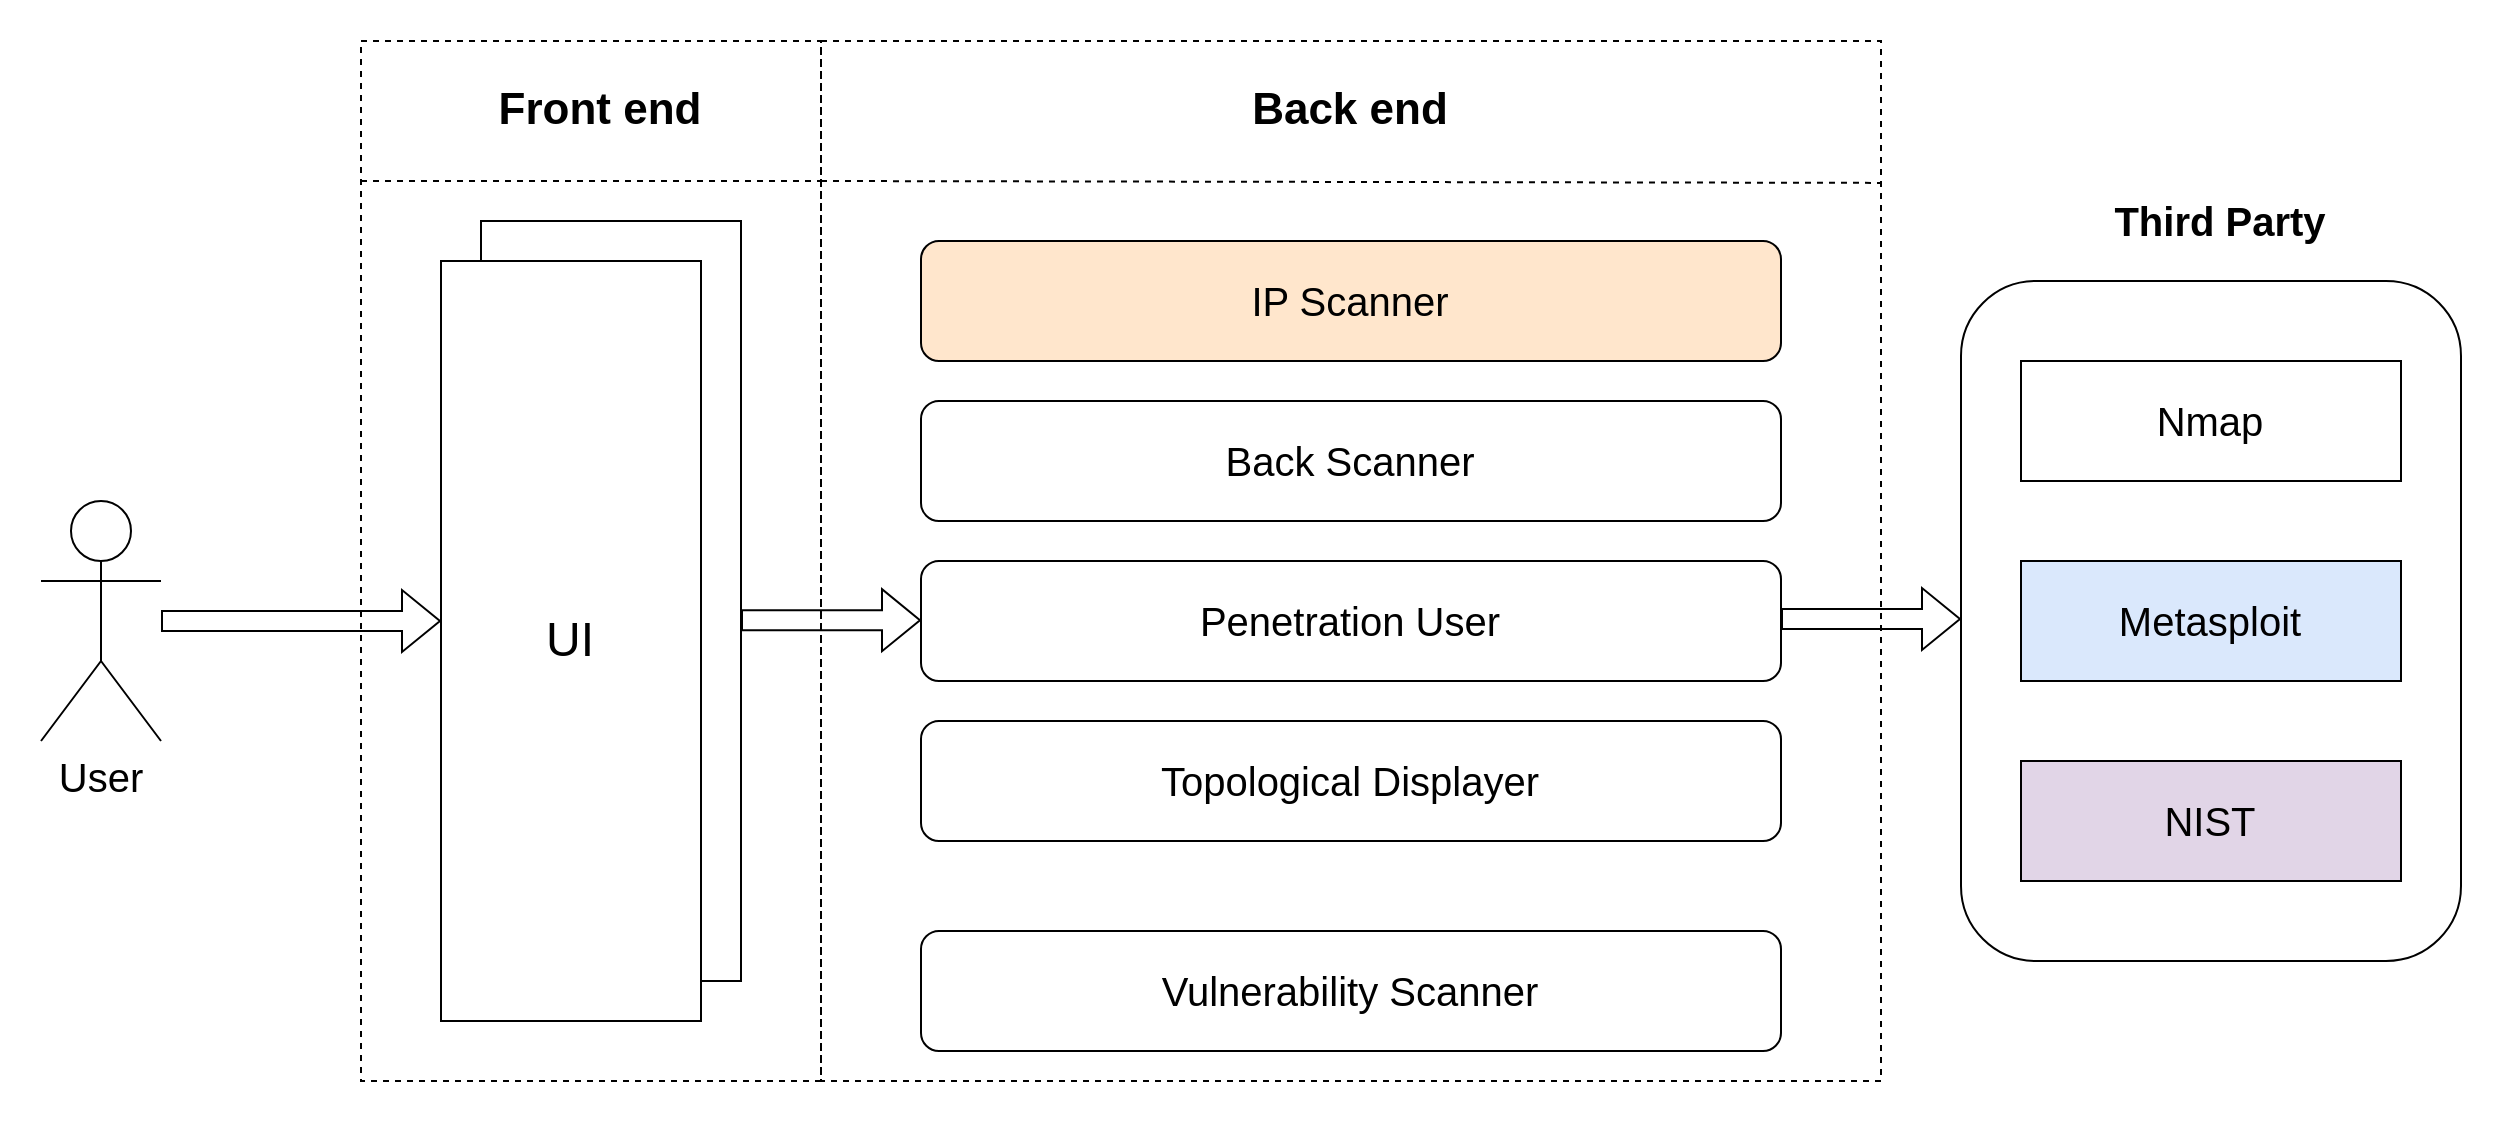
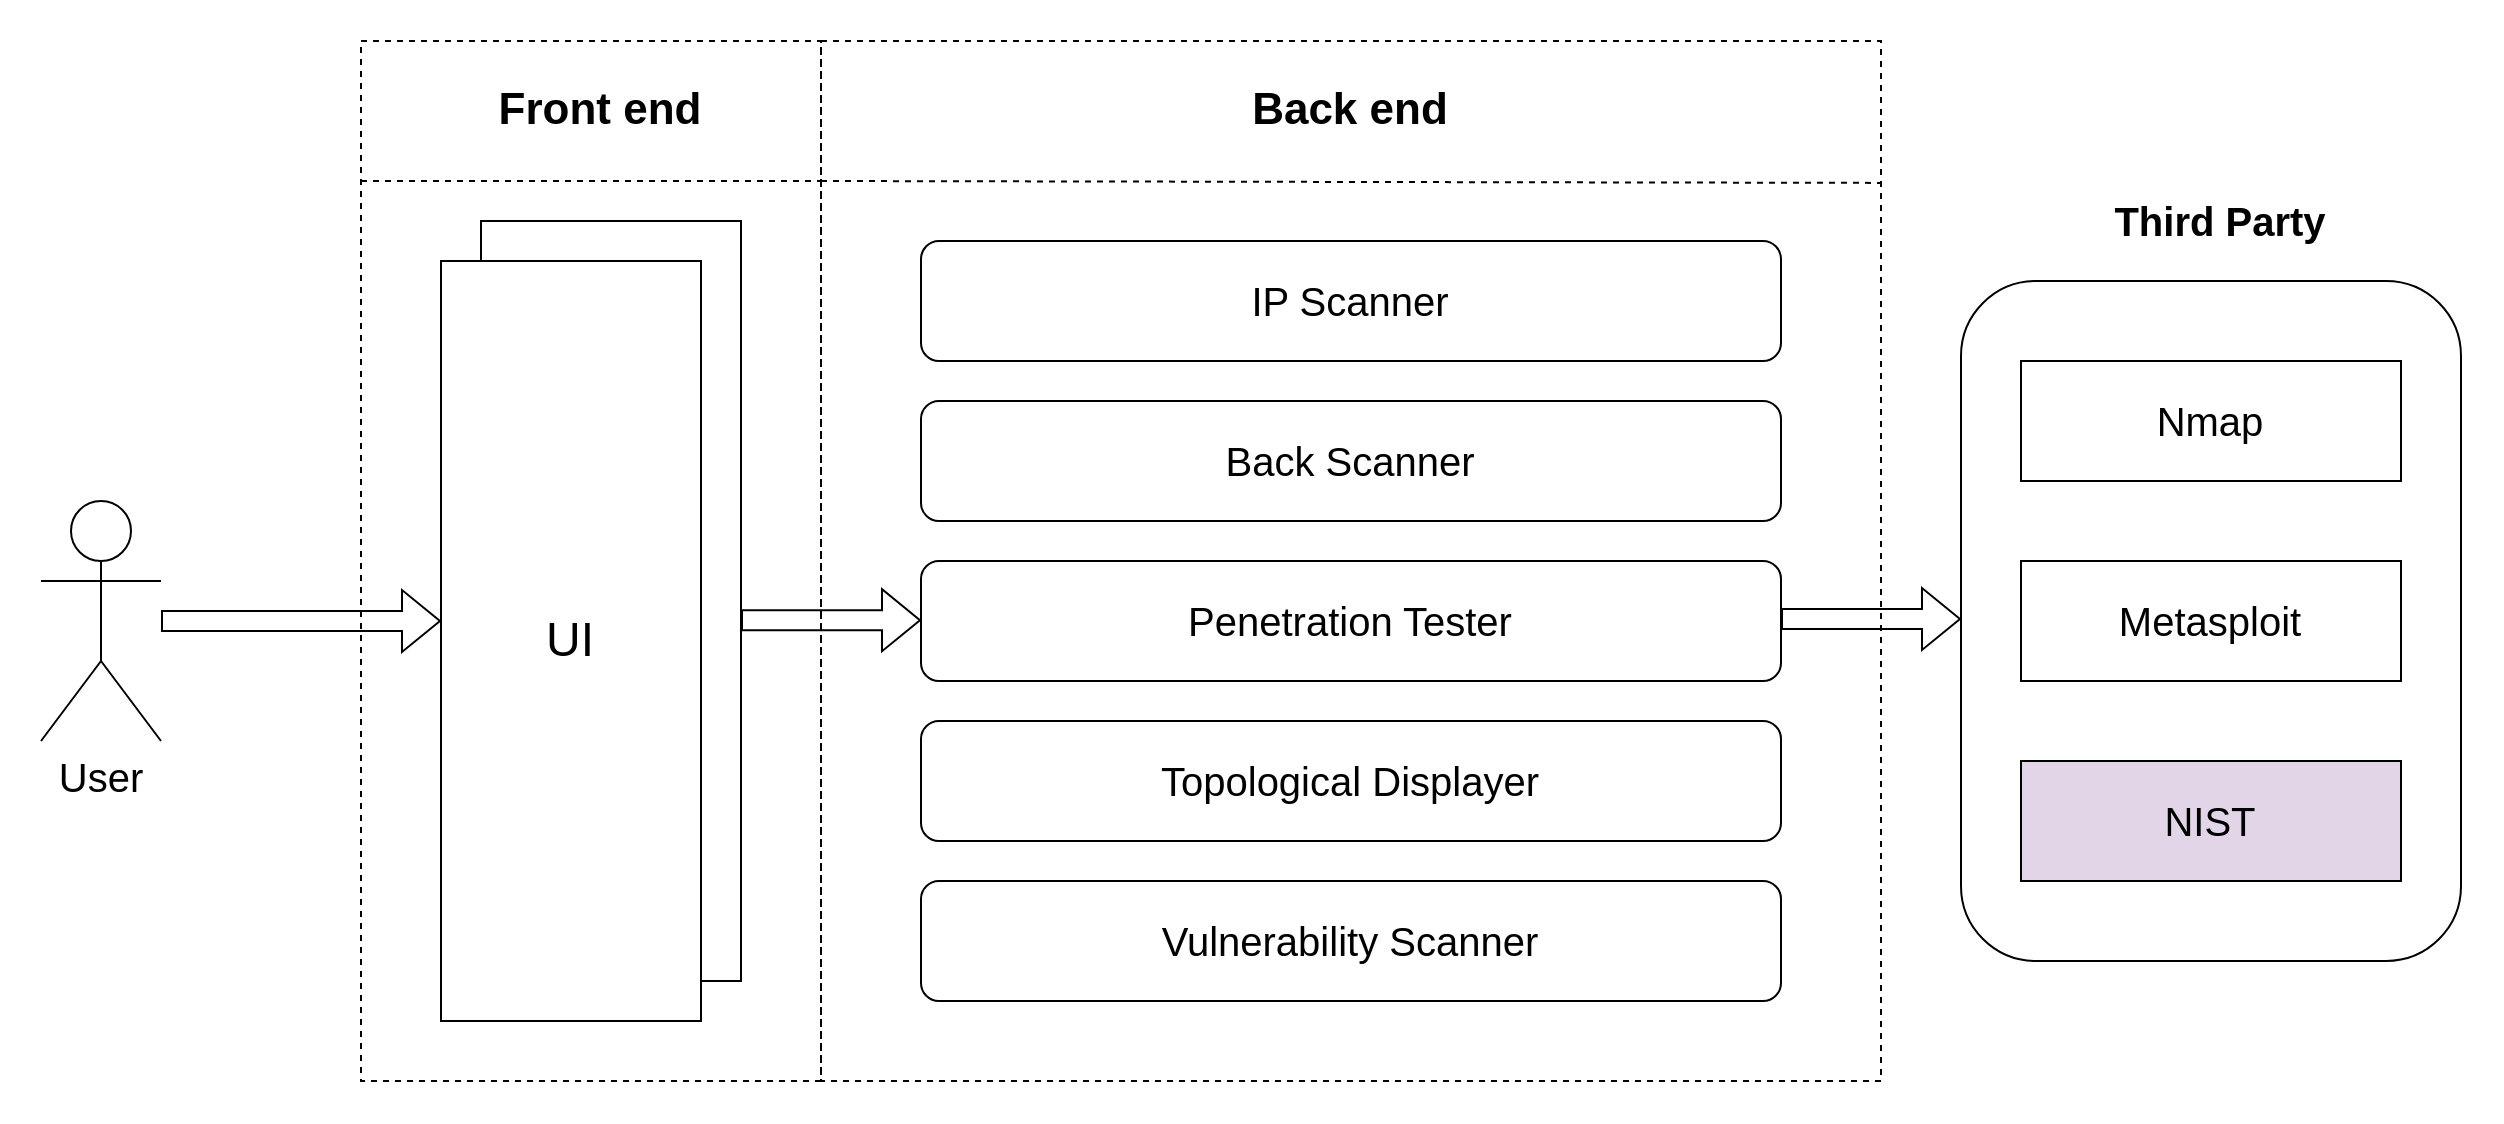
- <mxCell id="11" value="&lt;font style=&quot;font-size: 20px;&quot;&gt;IP Scanner&lt;/font&gt;" style="rounded=1;whiteSpace=wrap;html=1;fillColor=#ffe6cc;" vertex="1" parent="1"><mxGeometry x="460" y="120" width="430" height="60" as="geometry" /></mxCell>
+ <mxCell id="11" value="&lt;font style=&quot;font-size: 20px;&quot;&gt;IP Scanner&lt;/font&gt;" style="rounded=1;whiteSpace=wrap;html=1;" vertex="1" parent="1"><mxGeometry x="460" y="120" width="430" height="60" as="geometry" /></mxCell>
- <mxCell id="13" value="&lt;font style=&quot;font-size: 20px;&quot;&gt;Penetration User&lt;/font&gt;" style="rounded=1;whiteSpace=wrap;html=1;" vertex="1" parent="1"><mxGeometry x="460" y="280" width="430" height="60" as="geometry" /></mxCell>
+ <mxCell id="13" value="&lt;font style=&quot;font-size: 20px;&quot;&gt;Penetration Tester&lt;/font&gt;" style="rounded=1;whiteSpace=wrap;html=1;" vertex="1" parent="1"><mxGeometry x="460" y="280" width="430" height="60" as="geometry" /></mxCell>
- <mxCell id="21" value="&lt;font style=&quot;font-size: 20px;&quot;&gt;Metasploit&lt;/font&gt;" style="rounded=0;whiteSpace=wrap;html=1;fillColor=#dae8fc;" vertex="1" parent="1"><mxGeometry x="1010" y="280" width="190" height="60" as="geometry" /></mxCell>
+ <mxCell id="21" value="&lt;font style=&quot;font-size: 20px;&quot;&gt;Metasploit&lt;/font&gt;" style="rounded=0;whiteSpace=wrap;html=1;" vertex="1" parent="1"><mxGeometry x="1010" y="280" width="190" height="60" as="geometry" /></mxCell>
- <mxCell id="15" value="&lt;font style=&quot;font-size: 20px;&quot;&gt;Vulnerability Scanner&lt;/font&gt;" style="rounded=1;whiteSpace=wrap;html=1;" vertex="1" parent="1"><mxGeometry x="460" y="465" width="430" height="60" as="geometry" /></mxCell>
+ <mxCell id="15" value="&lt;font style=&quot;font-size: 20px;&quot;&gt;Vulnerability Scanner&lt;/font&gt;" style="rounded=1;whiteSpace=wrap;html=1;" vertex="1" parent="1"><mxGeometry x="460" y="440" width="430" height="60" as="geometry" /></mxCell>
